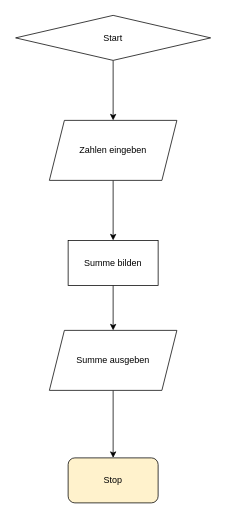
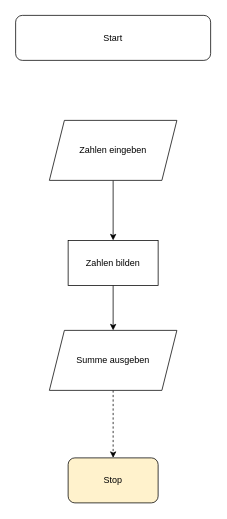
- <mxCell id="3" value="Start" style="rhombus;whiteSpace=wrap;html=1;" vertex="1" parent="1"><mxGeometry x="20" y="20" width="260" height="60" as="geometry" /></mxCell>
+ <mxCell id="3" value="Start" style="rounded=1;whiteSpace=wrap;html=1;" vertex="1" parent="1"><mxGeometry x="20" y="20" width="260" height="60" as="geometry" /></mxCell>
- <mxCell id="2" value="" style="edgeStyle=none;html=1;" edge="1" parent="1" source="3" target="5"><mxGeometry relative="1" as="geometry" /></mxCell>
- <mxCell id="7" value="Summe bilden" style="rounded=0;whiteSpace=wrap;html=1;" vertex="1" parent="1"><mxGeometry x="90" y="320" width="120" height="60" as="geometry" /></mxCell>
+ <mxCell id="7" value="Zahlen bilden" style="rounded=0;whiteSpace=wrap;html=1;" vertex="1" parent="1"><mxGeometry x="90" y="320" width="120" height="60" as="geometry" /></mxCell>
- <mxCell id="9" value="" style="edgeStyle=none;html=1;" edge="1" parent="1" source="10" target="8"><mxGeometry relative="1" as="geometry" /></mxCell>
+ <mxCell id="9" value="" style="edgeStyle=none;html=1;dashed=1;" edge="1" parent="1" source="10" target="8"><mxGeometry relative="1" as="geometry" /></mxCell>
